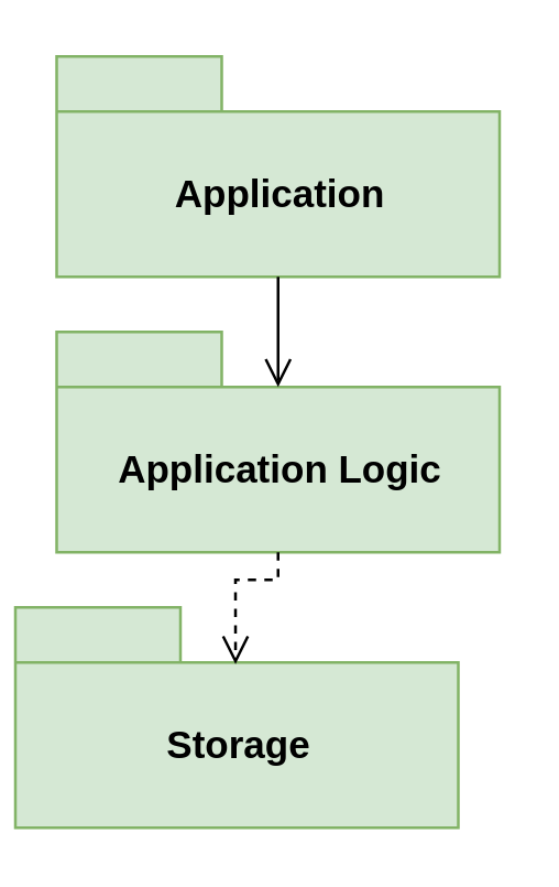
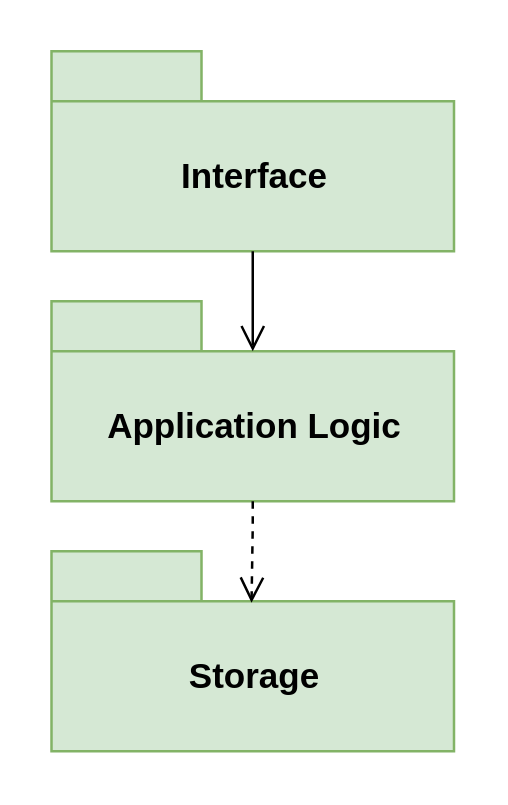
- <mxCell id="2" value="&lt;font style=&quot;font-size: 14px&quot;&gt;Application&lt;/font&gt;" style="shape=folder;fontStyle=1;tabWidth=60;tabHeight=20;tabPosition=left;html=1;boundedLbl=1;fillColor=#d5e8d4;strokeColor=#82b366;" parent="1" vertex="1"><mxGeometry x="20" y="20" width="161" height="80" as="geometry" /></mxCell>
+ <mxCell id="2" value="&lt;font style=&quot;font-size: 14px&quot;&gt;Interface&lt;/font&gt;" style="shape=folder;fontStyle=1;tabWidth=60;tabHeight=20;tabPosition=left;html=1;boundedLbl=1;fillColor=#d5e8d4;strokeColor=#82b366;" parent="1" vertex="1"><mxGeometry x="20" y="20" width="161" height="80" as="geometry" /></mxCell>
- <mxCell id="4" value="&lt;font style=&quot;font-size: 14px&quot;&gt;Storage&lt;/font&gt;" style="shape=folder;fontStyle=1;tabWidth=60;tabHeight=20;tabPosition=left;html=1;boundedLbl=1;fillColor=#d5e8d4;strokeColor=#82b366;" parent="1" vertex="1"><mxGeometry x="5" y="220" width="161" height="80" as="geometry" /></mxCell>
+ <mxCell id="4" value="&lt;font style=&quot;font-size: 14px&quot;&gt;Storage&lt;/font&gt;" style="shape=folder;fontStyle=1;tabWidth=60;tabHeight=20;tabPosition=left;html=1;boundedLbl=1;fillColor=#d5e8d4;strokeColor=#82b366;" parent="1" vertex="1"><mxGeometry x="20" y="220" width="161" height="80" as="geometry" /></mxCell>
